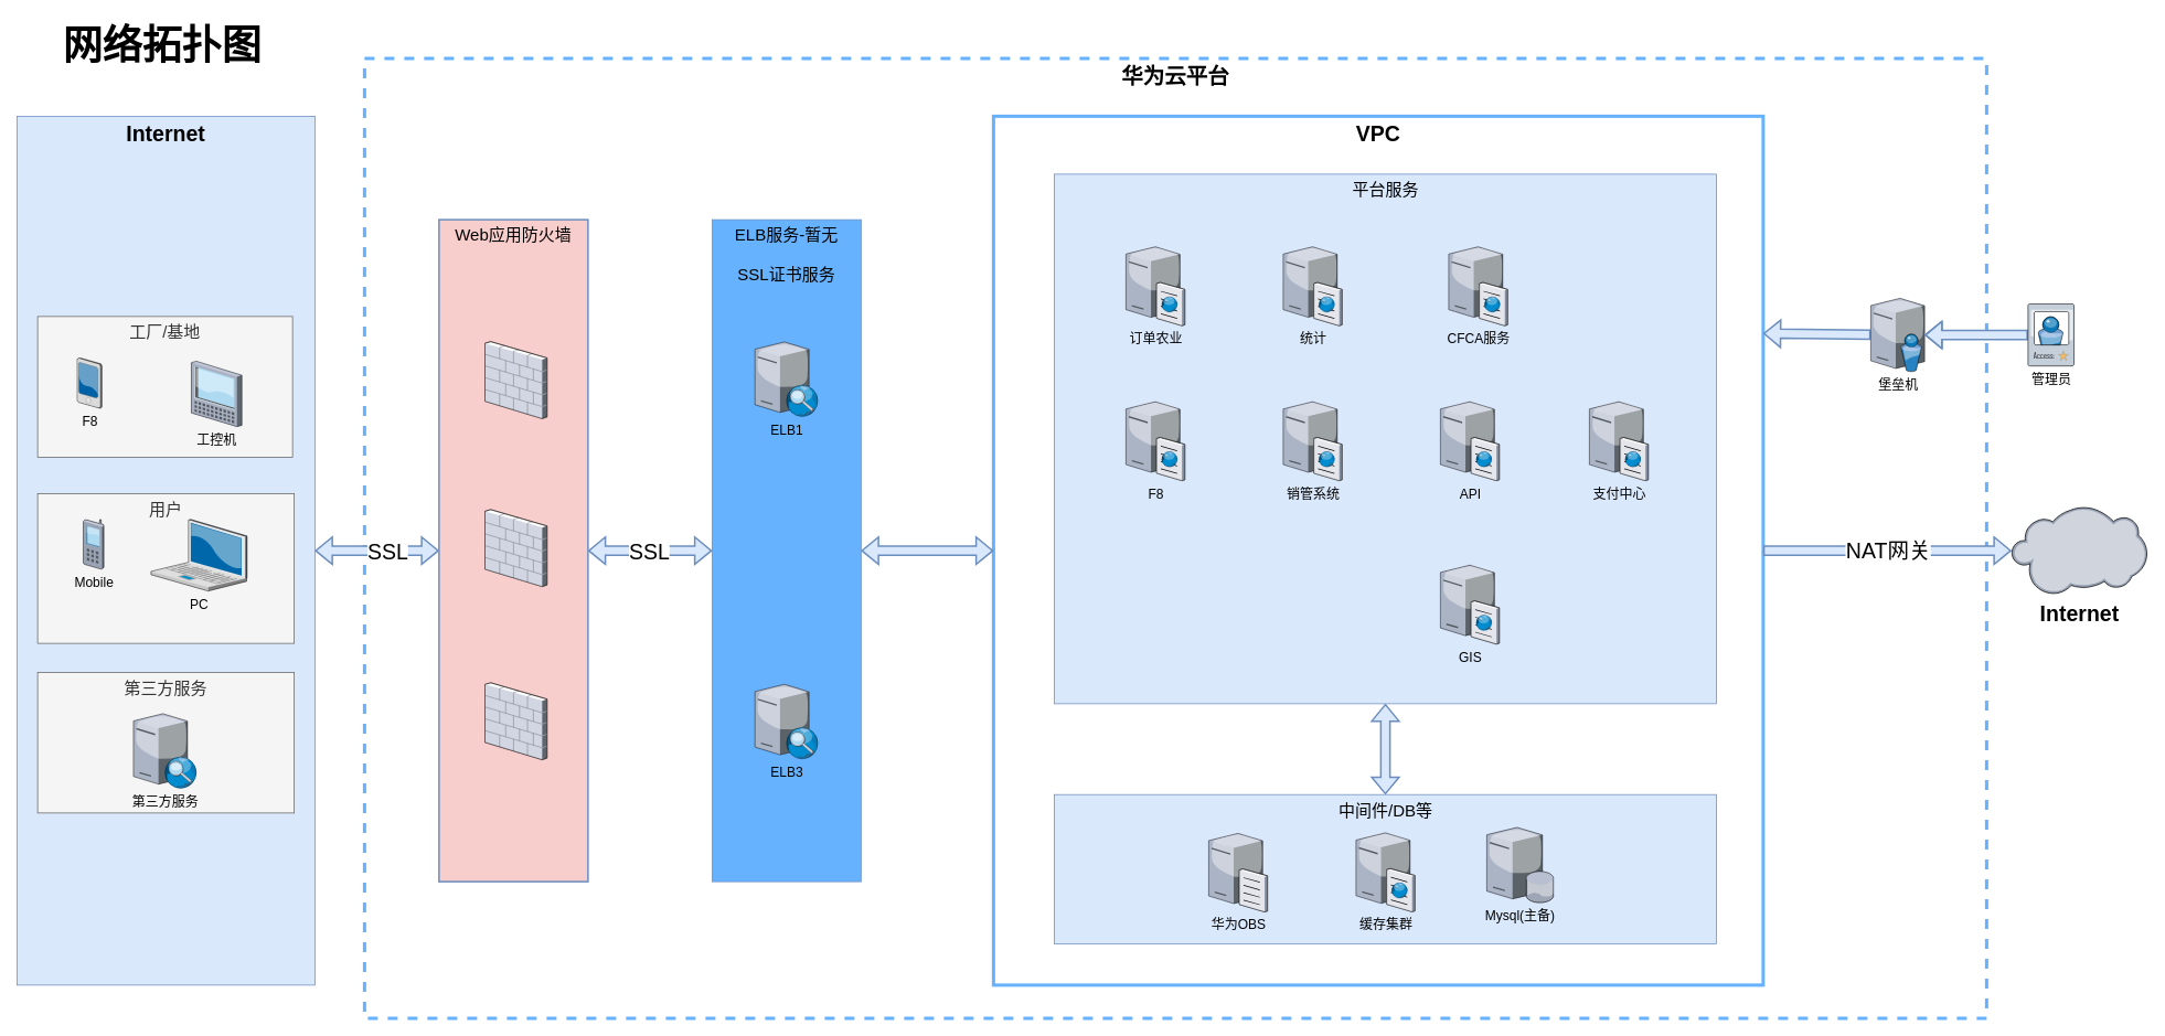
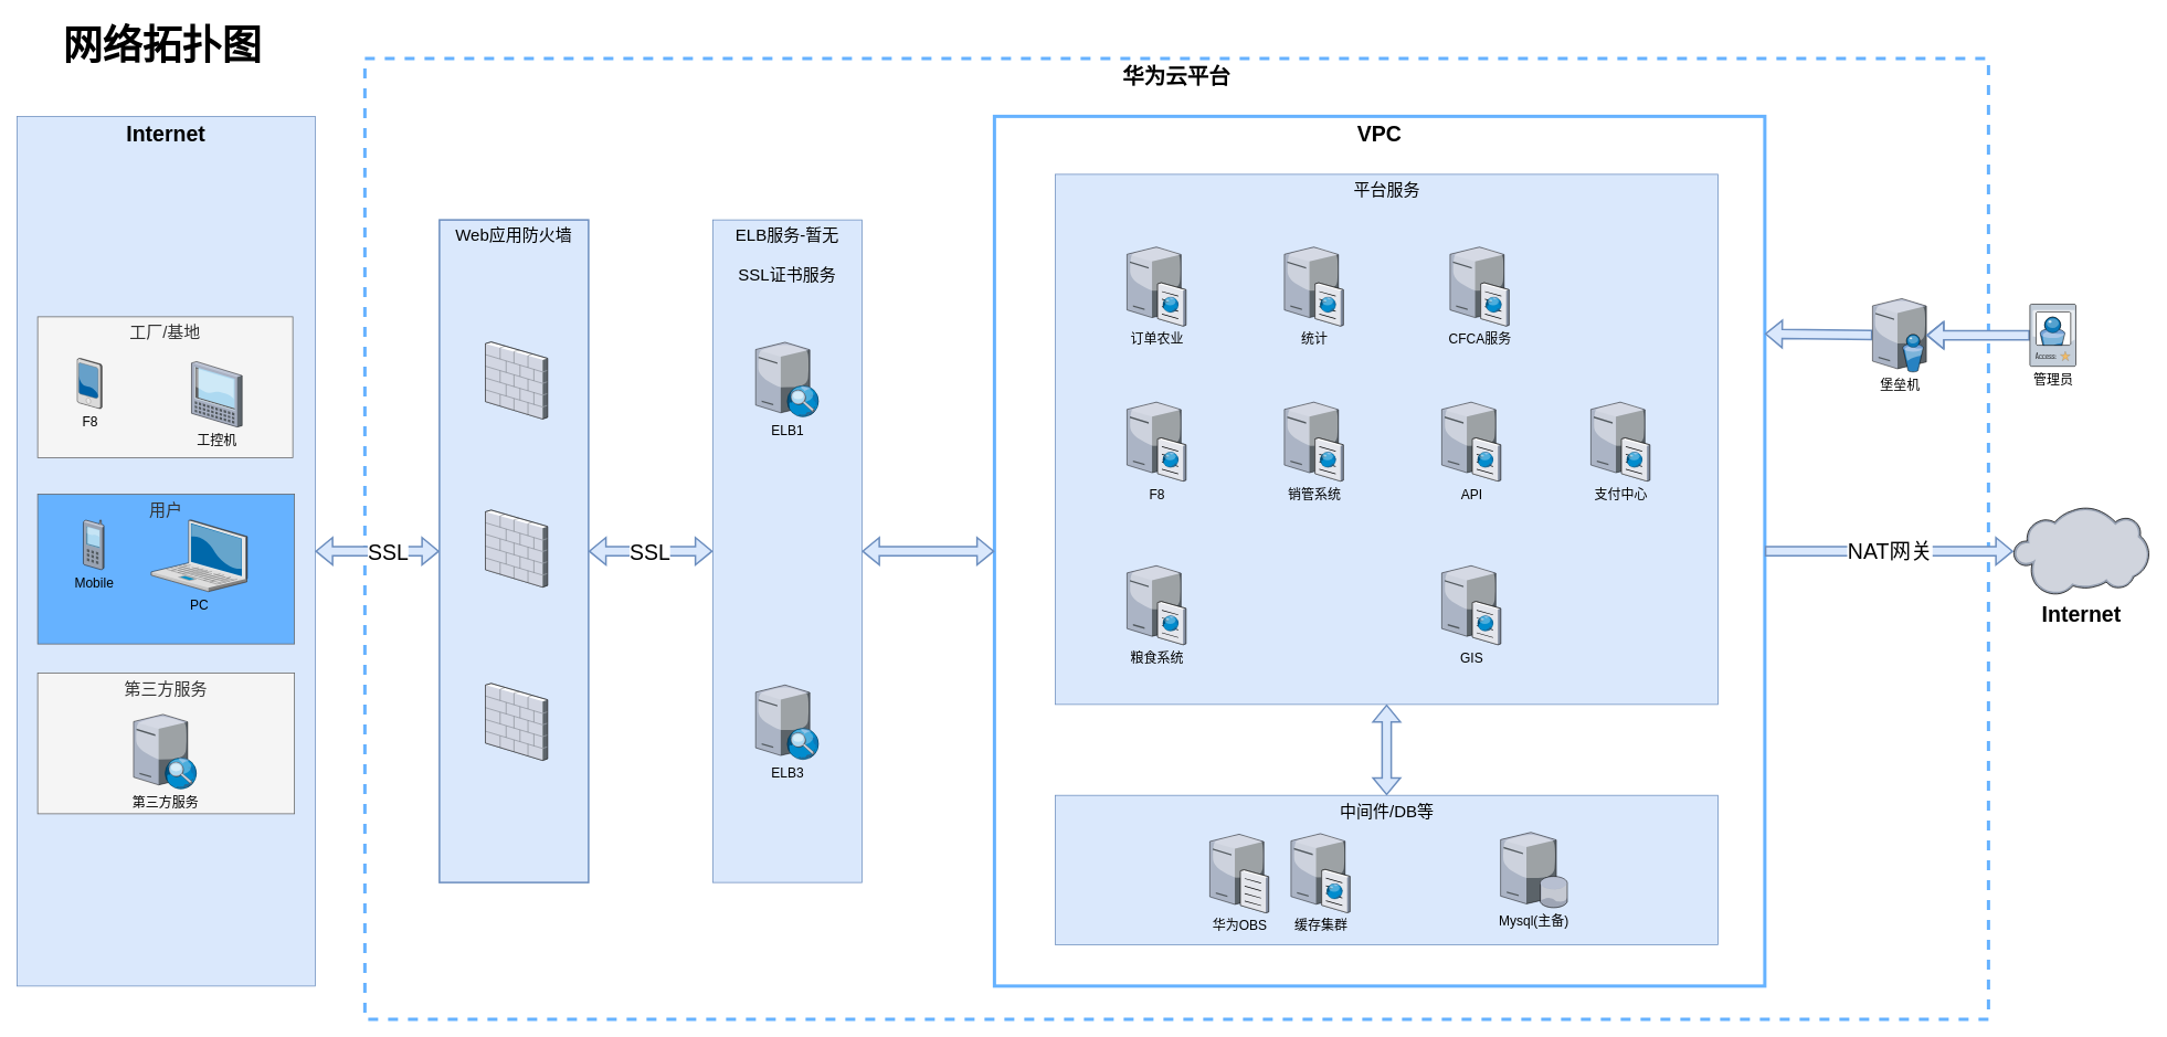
- <mxCell id="17" value="Web应用防火墙" style="whiteSpace=wrap;html=1;fillColor=#f8cecc;fontSize=20;strokeColor=#6c8ebf;verticalAlign=top;strokeWidth=2;" parent="1" vertex="1"><mxGeometry x="530" y="265" width="180" height="800" as="geometry" /></mxCell>
+ <mxCell id="17" value="Web应用防火墙" style="whiteSpace=wrap;html=1;fillColor=#dae8fc;fontSize=20;strokeColor=#6c8ebf;verticalAlign=top;strokeWidth=2;" parent="1" vertex="1"><mxGeometry x="530" y="265" width="180" height="800" as="geometry" /></mxCell>
- <mxCell id="18" value="用户" style="whiteSpace=wrap;html=1;fillColor=#f5f5f5;fontSize=20;strokeColor=#666666;verticalAlign=top;fontColor=#333333;" parent="1" vertex="1"><mxGeometry x="45" y="596" width="310" height="181" as="geometry" /></mxCell>
+ <mxCell id="18" value="用户" style="whiteSpace=wrap;html=1;fillColor=#66b2ff;fontSize=20;strokeColor=#666666;verticalAlign=top;fontColor=#333333;" parent="1" vertex="1"><mxGeometry x="45" y="596" width="310" height="181" as="geometry" /></mxCell>
- <mxCell id="9" value="ELB服务-暂无&lt;br&gt;&lt;br&gt;SSL证书服务" style="whiteSpace=wrap;html=1;fillColor=#66b2ff;fontSize=20;strokeColor=#6c8ebf;verticalAlign=top;" parent="1" vertex="1"><mxGeometry x="860" y="265" width="180" height="800" as="geometry" /></mxCell>
+ <mxCell id="9" value="ELB服务-暂无&lt;br&gt;&lt;br&gt;SSL证书服务" style="whiteSpace=wrap;html=1;fillColor=#dae8fc;fontSize=20;strokeColor=#6c8ebf;verticalAlign=top;" parent="1" vertex="1"><mxGeometry x="860" y="265" width="180" height="800" as="geometry" /></mxCell>
+ <mxCell id="35" value="粮食系统" style="verticalLabelPosition=bottom;aspect=fixed;html=1;verticalAlign=top;strokeColor=none;shape=mxgraph.citrix.cache_server;fillColor=#66B2FF;gradientColor=#0066CC;fontSize=16;labelPosition=center;align=center;" parent="1" vertex="1"><mxGeometry x="1360" y="680.25" width="71" height="97.5" as="geometry" /></mxCell>
- <mxCell id="34" value="Mysql(主备)" style="verticalLabelPosition=bottom;sketch=0;aspect=fixed;html=1;verticalAlign=top;strokeColor=none;align=center;outlineConnect=0;shape=mxgraph.citrix.database_server;fontSize=16;" parent="1" vertex="1"><mxGeometry x="1796" y="999.44" width="80.77" height="90.87" as="geometry" /></mxCell>
+ <mxCell id="34" value="Mysql(主备)" style="verticalLabelPosition=bottom;sketch=0;aspect=fixed;html=1;verticalAlign=top;strokeColor=none;align=center;outlineConnect=0;shape=mxgraph.citrix.database_server;fontSize=16;" parent="1" vertex="1"><mxGeometry x="1811" y="1004.44" width="80.77" height="90.87" as="geometry" /></mxCell>
- <mxCell id="37" value="缓存集群" style="verticalLabelPosition=bottom;sketch=0;aspect=fixed;html=1;verticalAlign=top;strokeColor=none;align=center;outlineConnect=0;shape=mxgraph.citrix.cache_server;fontSize=16;" parent="1" vertex="1"><mxGeometry x="1638" y="1003.75" width="71" height="97.5" as="geometry" /></mxCell>
+ <mxCell id="37" value="缓存集群" style="verticalLabelPosition=bottom;sketch=0;aspect=fixed;html=1;verticalAlign=top;strokeColor=none;align=center;outlineConnect=0;shape=mxgraph.citrix.cache_server;fontSize=16;" parent="1" vertex="1"><mxGeometry x="1558" y="1003.75" width="71" height="97.5" as="geometry" /></mxCell>
